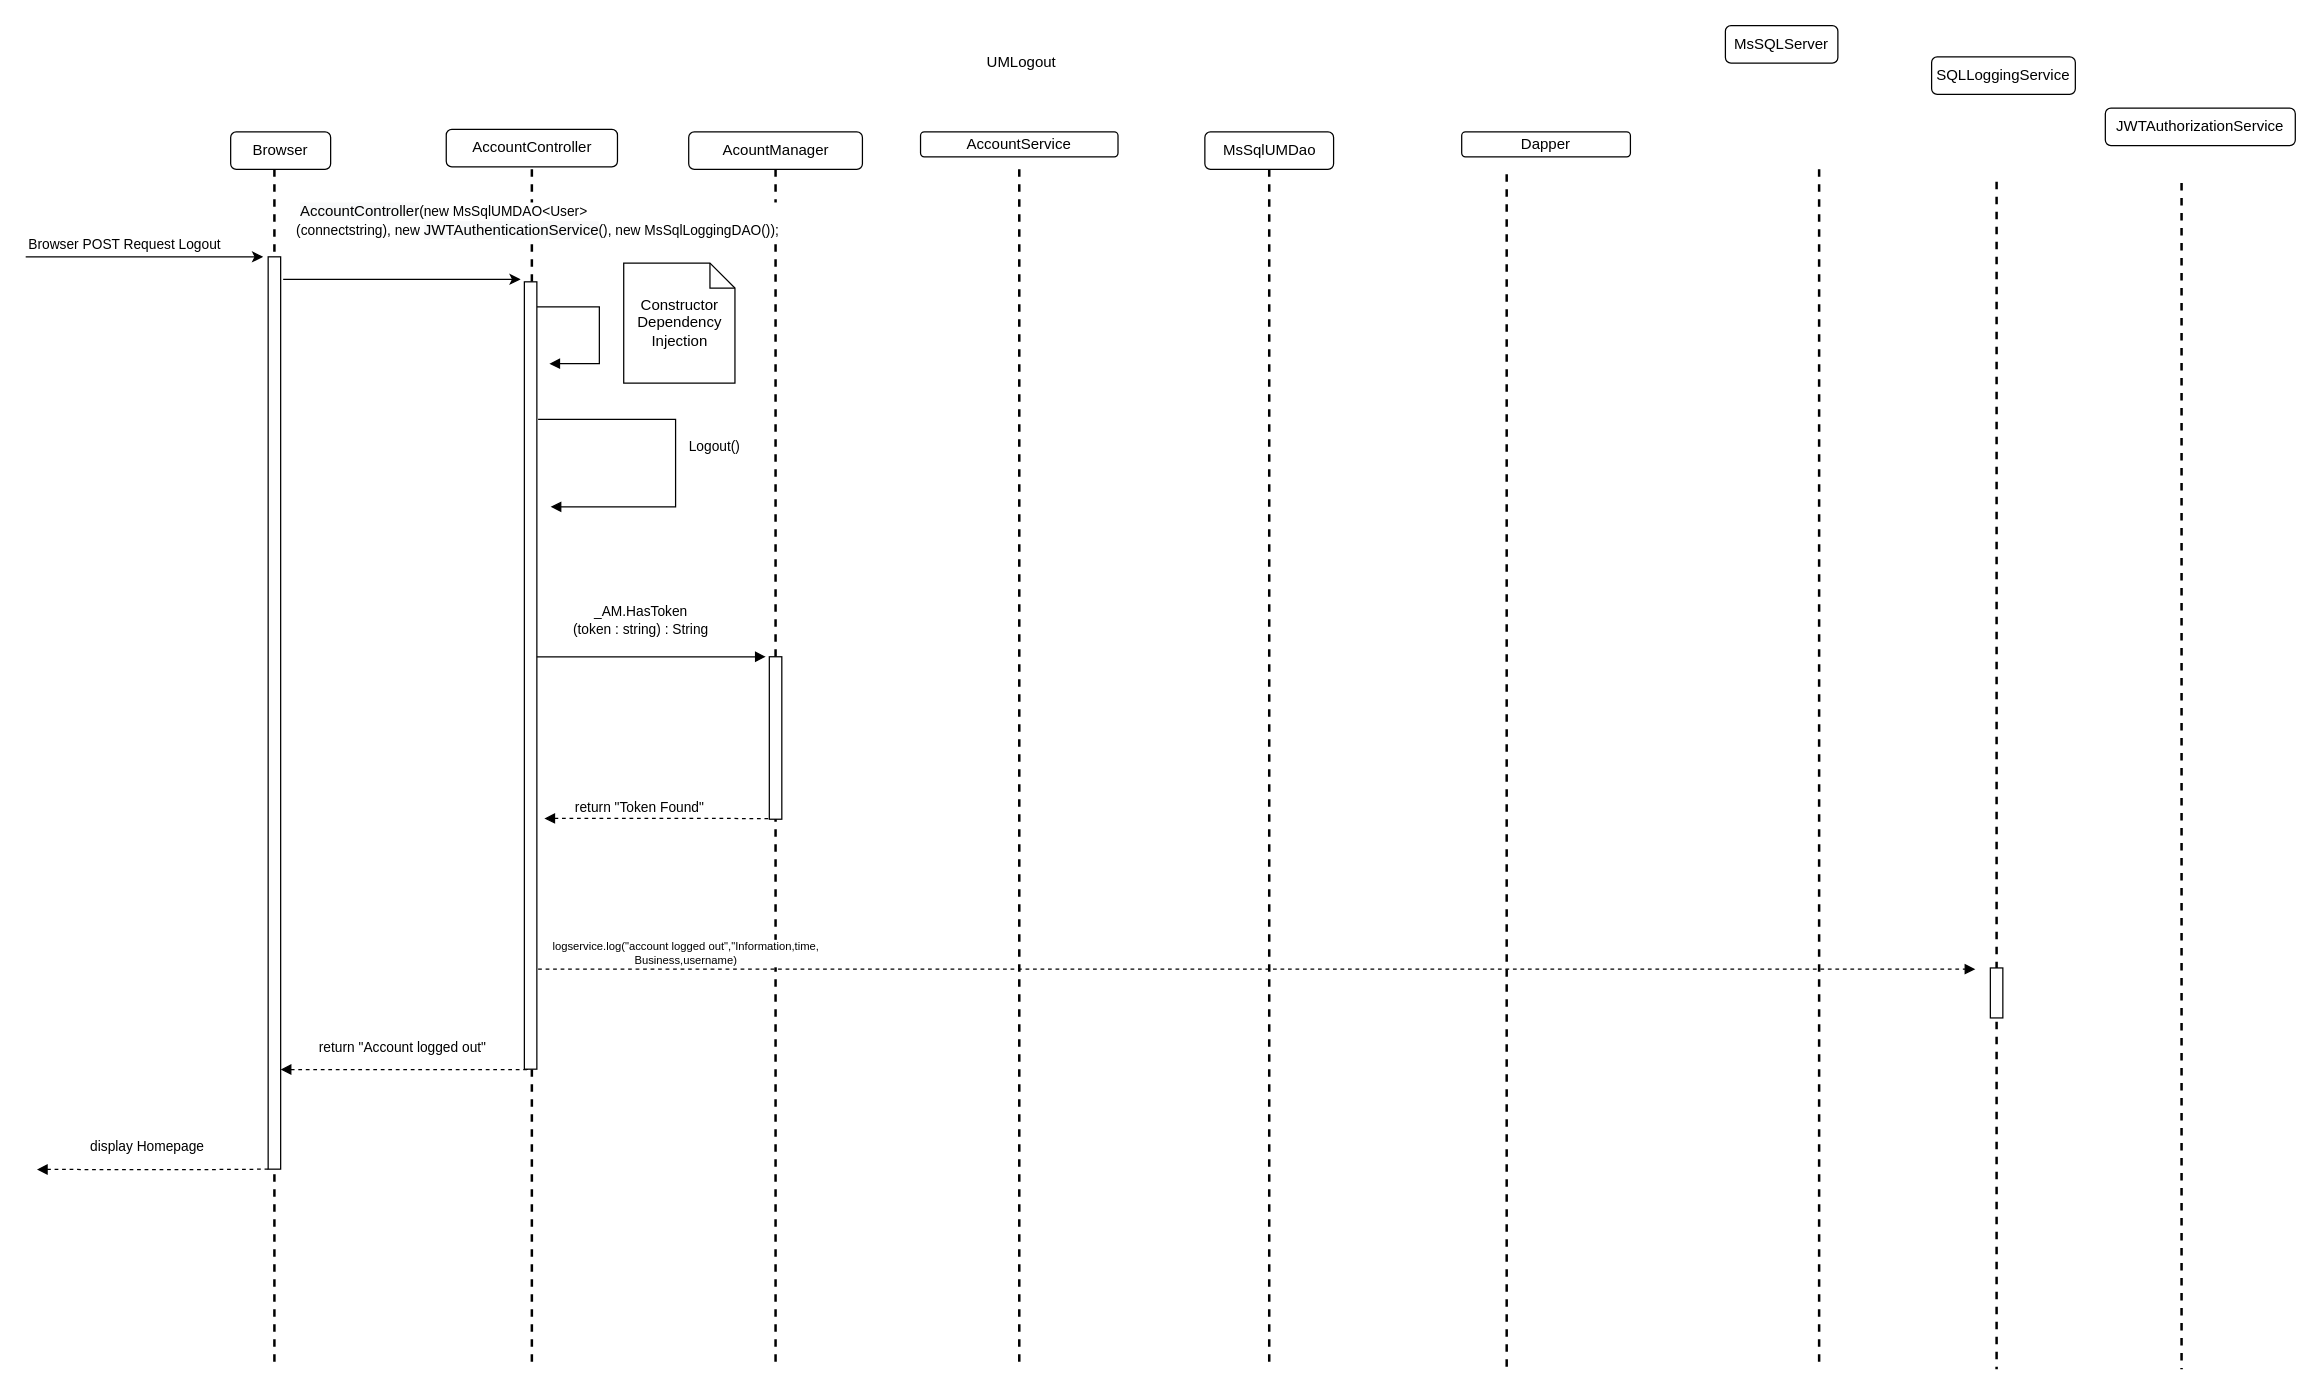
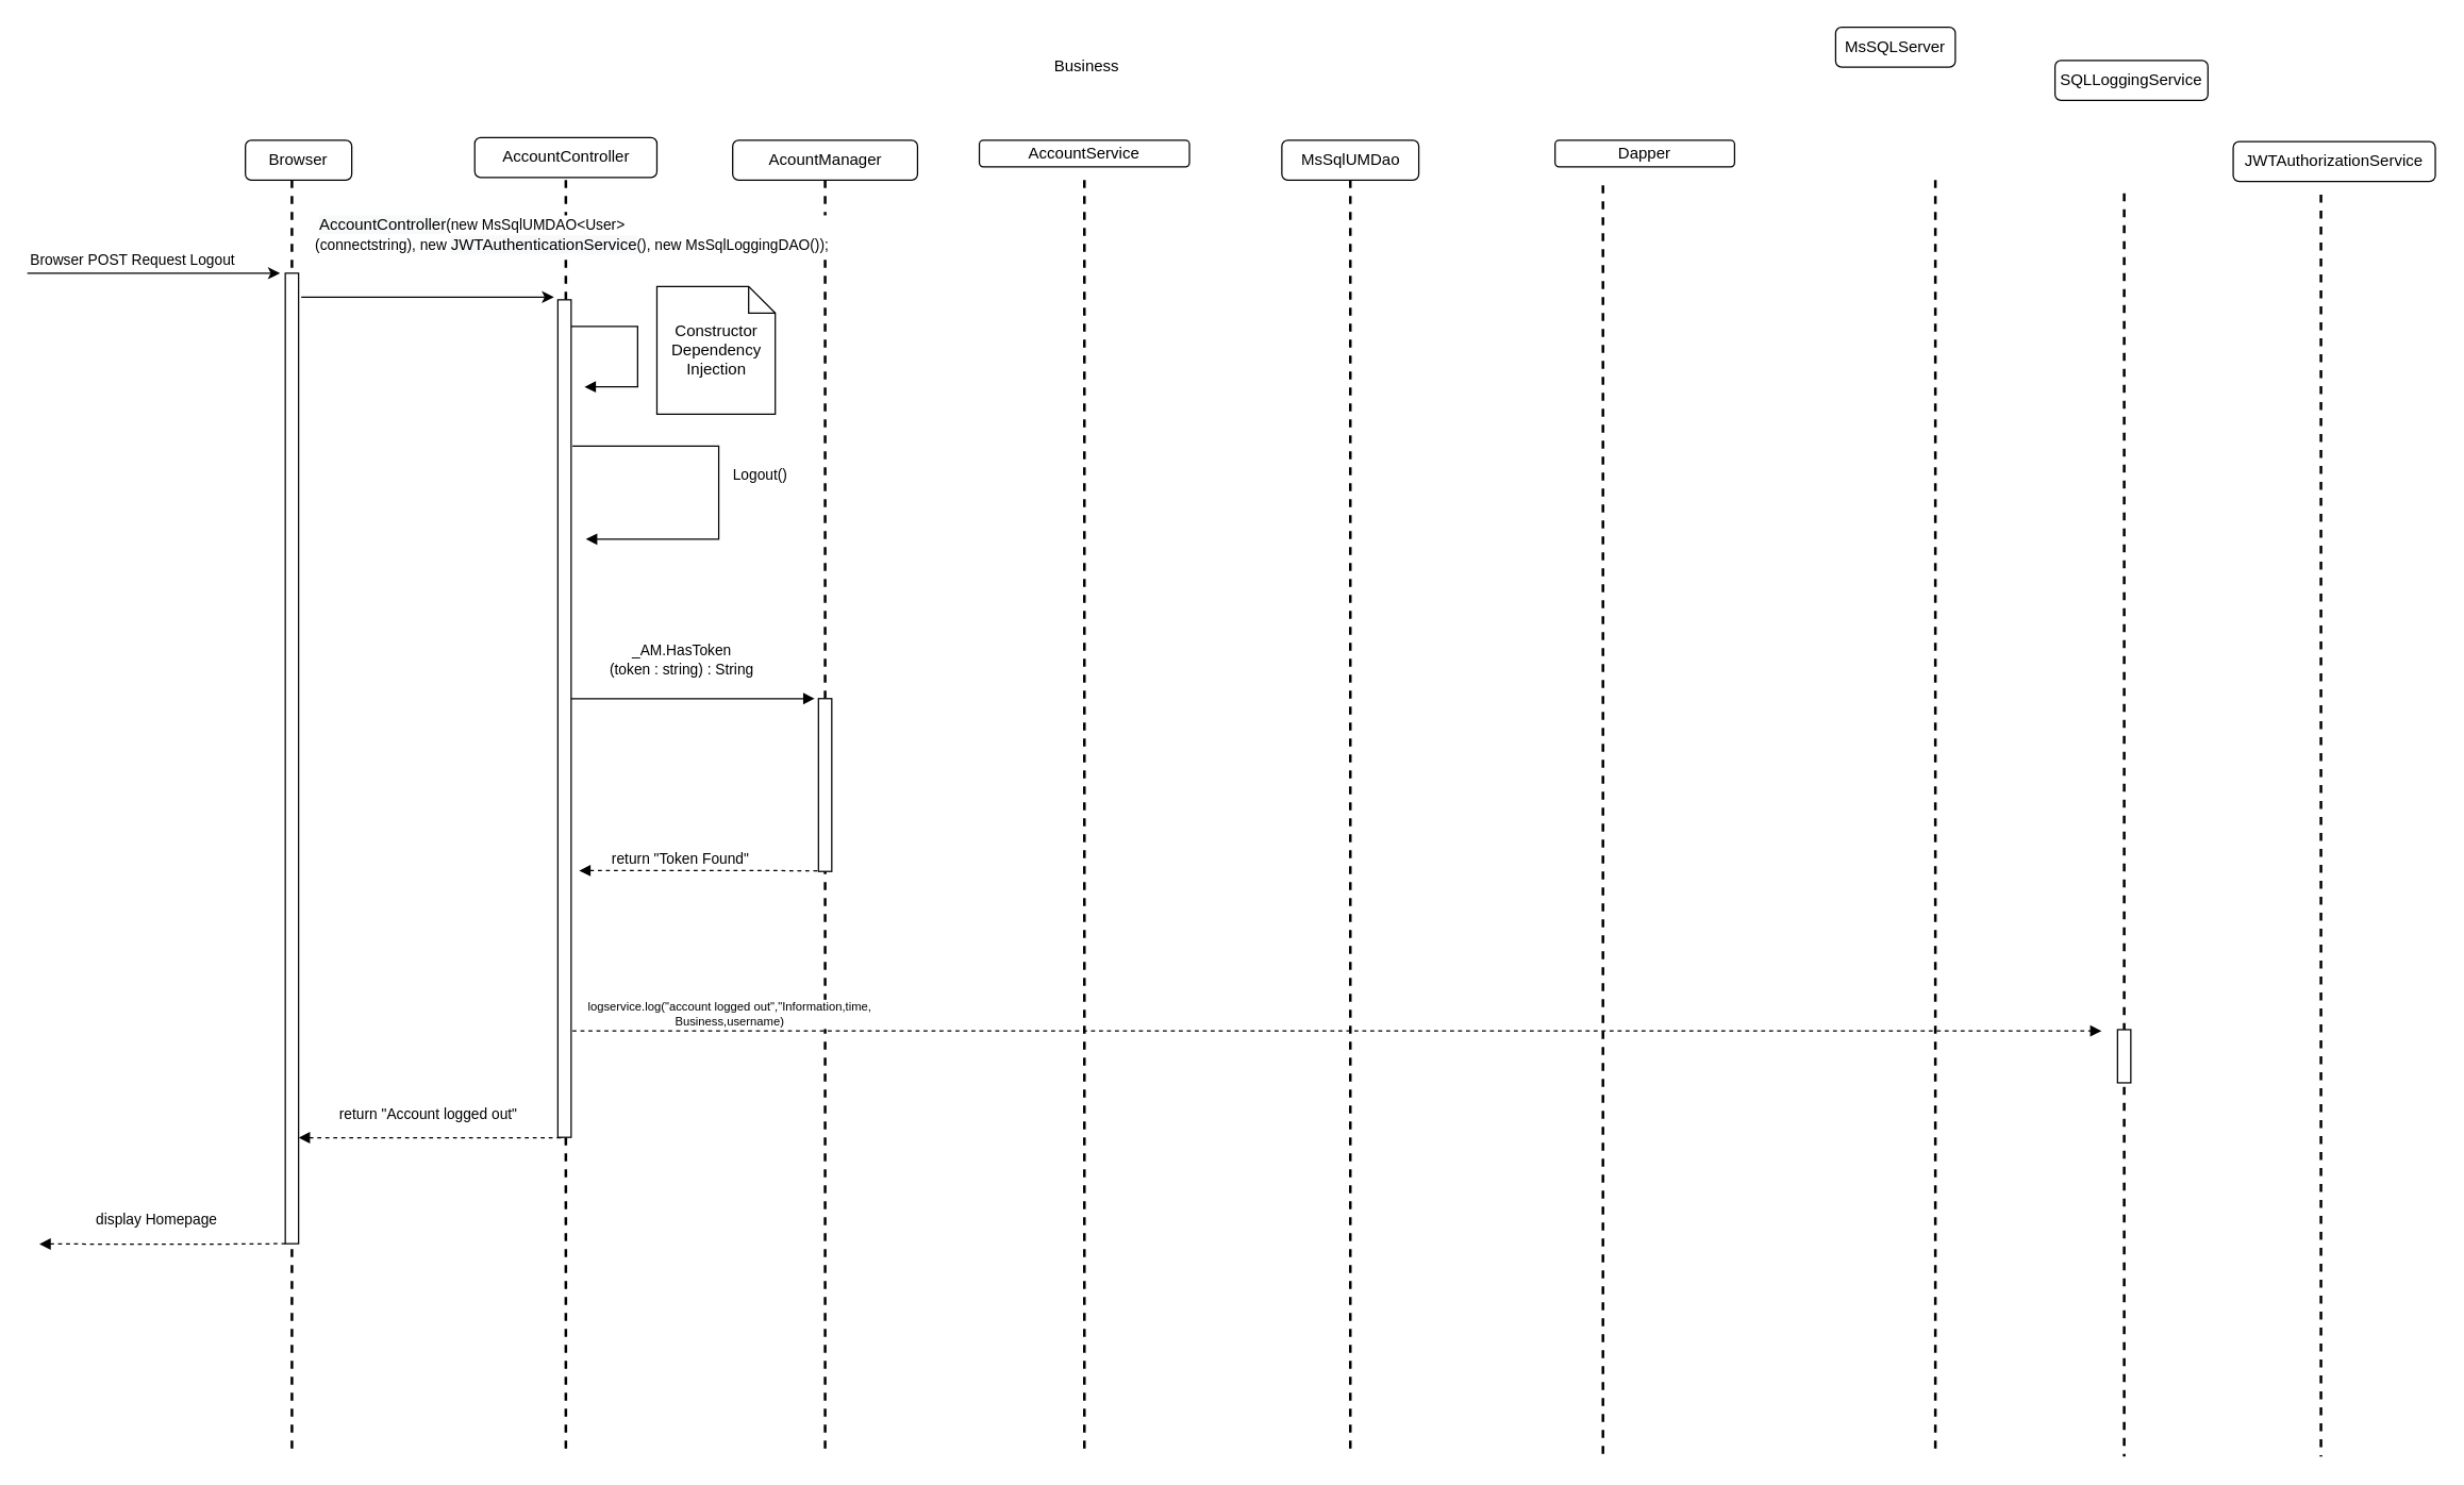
- <mxCell id="11" value="UMLogout" style="text;html=1;strokeColor=none;fillColor=none;align=center;verticalAlign=middle;whiteSpace=wrap;rounded=0;" parent="1" vertex="1"><mxGeometry x="746" y="35" width="142" height="30" as="geometry" /></mxCell>
+ <mxCell id="11" value="Business" style="text;html=1;strokeColor=none;fillColor=none;align=center;verticalAlign=middle;whiteSpace=wrap;rounded=0;" parent="1" vertex="1"><mxGeometry x="746" y="35" width="142" height="30" as="geometry" /></mxCell>
- <mxCell id="33" value="JWTAuthorizationService" style="rounded=1;whiteSpace=wrap;html=1;" parent="1" vertex="1"><mxGeometry x="1684" y="86" width="152" height="30" as="geometry" /></mxCell>
+ <mxCell id="33" value="JWTAuthorizationService" style="rounded=1;whiteSpace=wrap;html=1;" parent="1" vertex="1"><mxGeometry x="1679" y="106" width="152" height="30" as="geometry" /></mxCell>
- <mxCell id="34" value="Constructor Dependency Injection" style="shape=note;size=20;whiteSpace=wrap;html=1;" parent="1" vertex="1"><mxGeometry x="498.5" y="210" width="89" height="96" as="geometry" /></mxCell>
+ <mxCell id="34" value="Constructor Dependency Injection" style="shape=note;size=20;whiteSpace=wrap;html=1;" parent="1" vertex="1"><mxGeometry x="493.5" y="215" width="89" height="96" as="geometry" /></mxCell>
